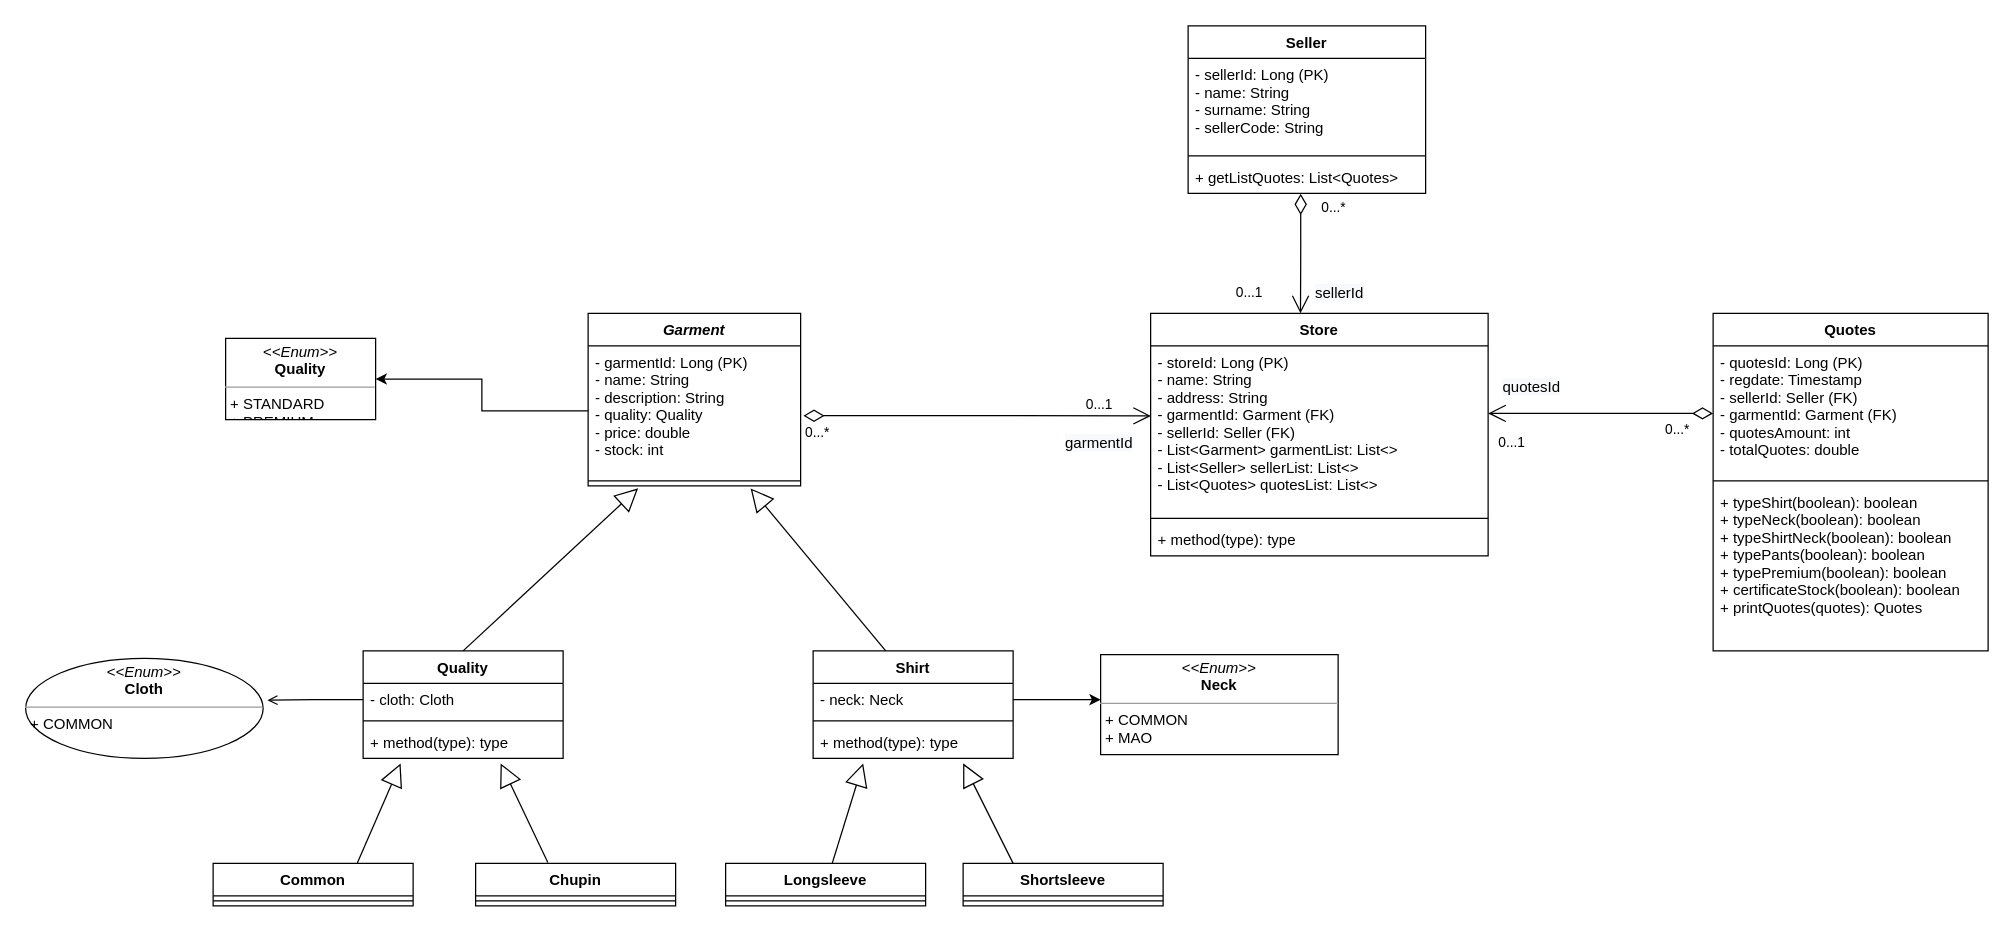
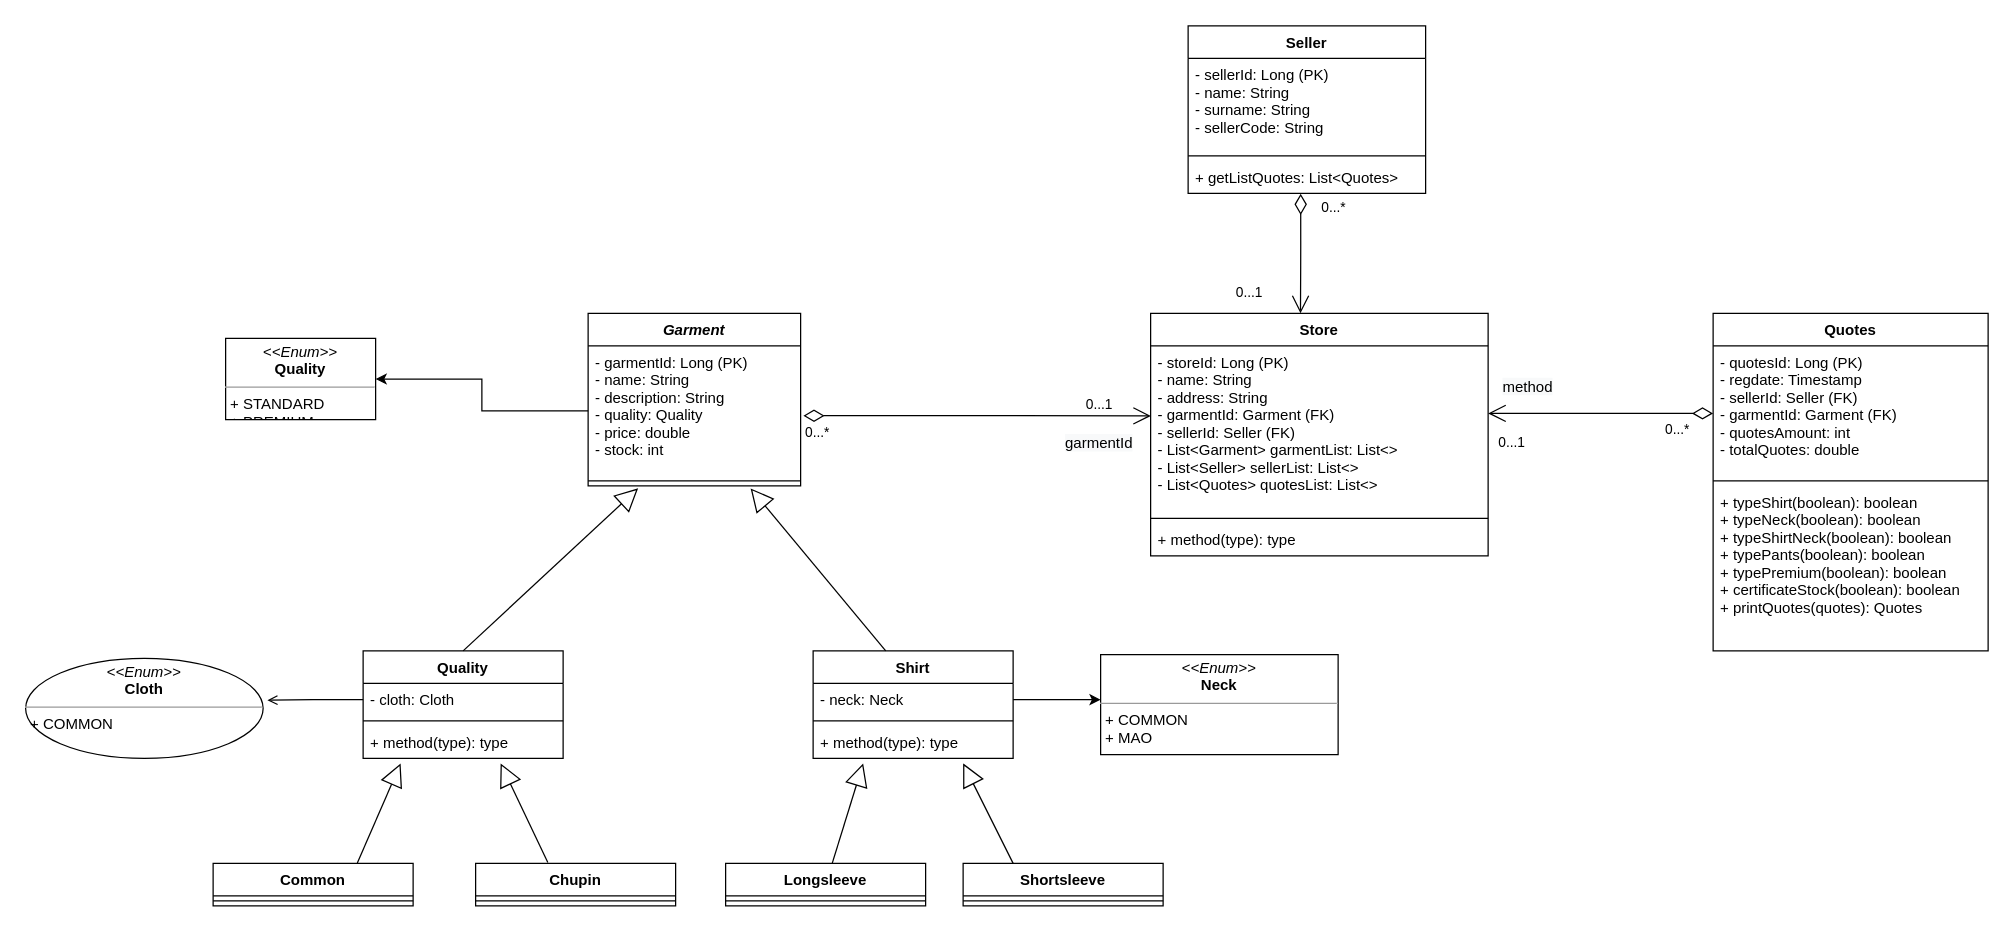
- <mxCell id="44" value="&lt;span style=&quot;color: rgb(0 , 0 , 0) ; font-family: &amp;#34;helvetica&amp;#34; ; font-size: 12px ; font-style: normal ; font-weight: 400 ; letter-spacing: normal ; text-align: left ; text-indent: 0px ; text-transform: none ; word-spacing: 0px ; background-color: rgb(248 , 249 , 250) ; display: inline ; float: none&quot;&gt;sellerId&lt;/span&gt;" style="text;whiteSpace=wrap;html=1;" vertex="1" parent="1"><mxGeometry x="1050" y="220" width="80" height="30" as="geometry" /></mxCell>
- <mxCell id="48" value="&lt;span style=&quot;color: rgb(0 , 0 , 0) ; font-family: &amp;#34;helvetica&amp;#34; ; font-size: 12px ; font-style: normal ; font-weight: 400 ; letter-spacing: normal ; text-align: left ; text-indent: 0px ; text-transform: none ; word-spacing: 0px ; background-color: rgb(248 , 249 , 250) ; display: inline ; float: none&quot;&gt;quotesId&lt;/span&gt;" style="text;whiteSpace=wrap;html=1;" vertex="1" parent="1"><mxGeometry x="1200" y="295" width="80" height="30" as="geometry" /></mxCell>
+ <mxCell id="48" value="&lt;span style=&quot;color: rgb(0 , 0 , 0) ; font-family: &amp;#34;helvetica&amp;#34; ; font-size: 12px ; font-style: normal ; font-weight: 400 ; letter-spacing: normal ; text-align: left ; text-indent: 0px ; text-transform: none ; word-spacing: 0px ; background-color: rgb(248 , 249 , 250) ; display: inline ; float: none&quot;&gt;method&lt;/span&gt;" style="text;whiteSpace=wrap;html=1;" vertex="1" parent="1"><mxGeometry x="1200" y="295" width="80" height="30" as="geometry" /></mxCell>
